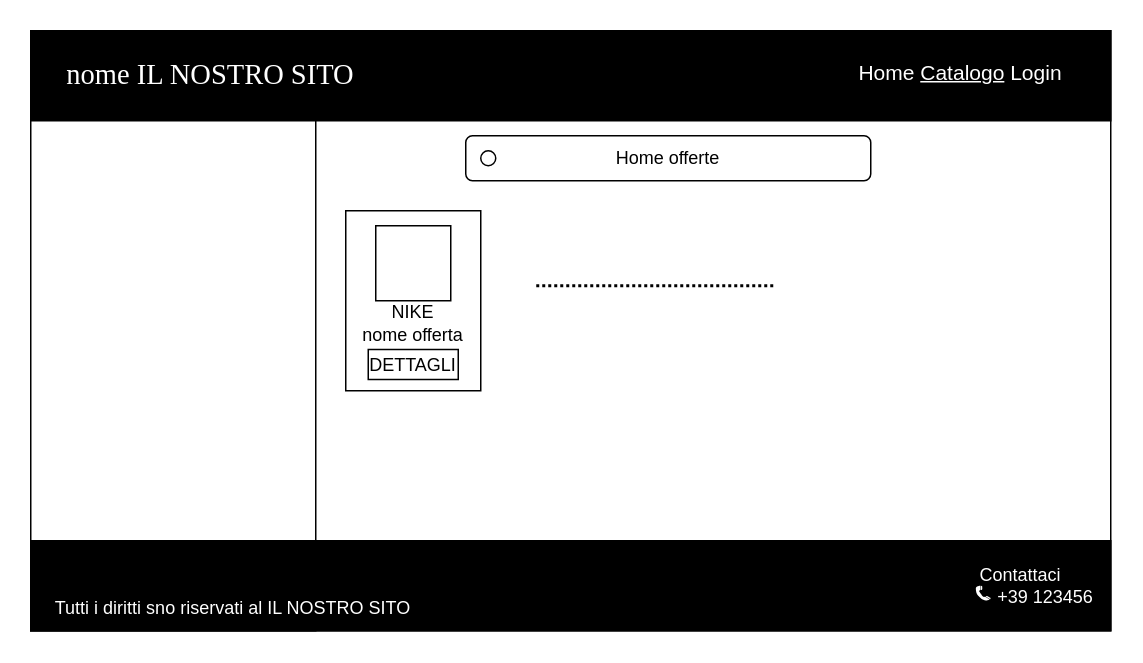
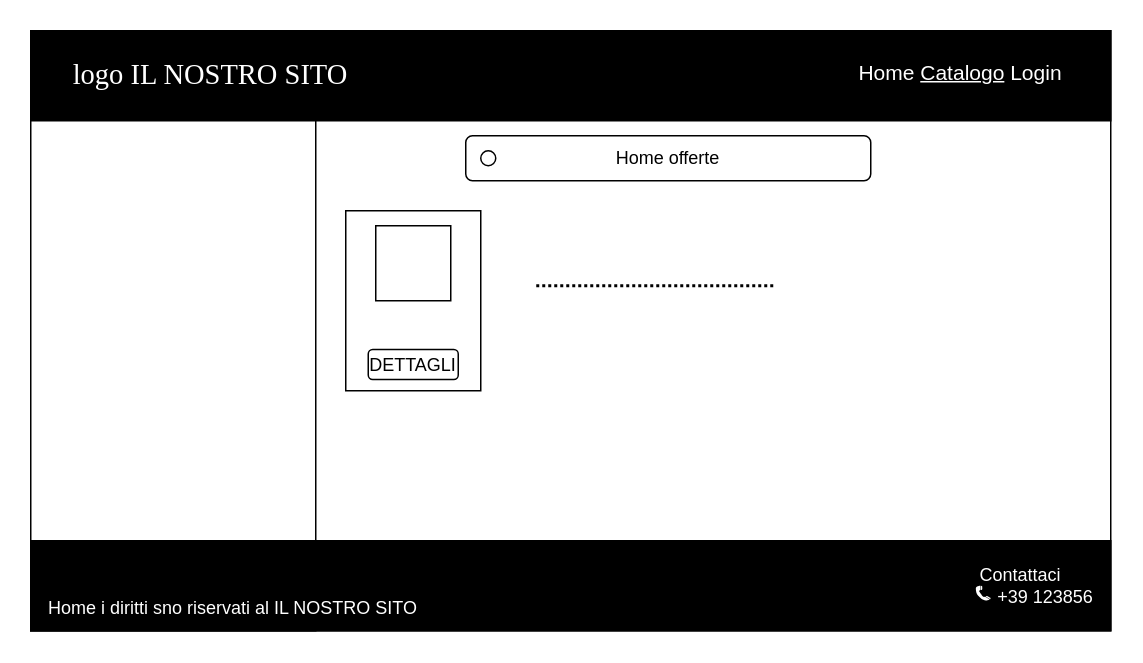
- <mxCell id="4" value="nome IL NOSTRO SITO" style="text;html=1;strokeColor=none;fillColor=none;align=center;verticalAlign=middle;whiteSpace=wrap;rounded=0;fontColor=#FFFFFF;fontSize=19;fontStyle=0;fontFamily=Verdana;" vertex="1" parent="1"><mxGeometry x="30" y="27.5" width="220" height="45" as="geometry" /></mxCell>
+ <mxCell id="4" value="logo IL NOSTRO SITO" style="text;html=1;strokeColor=none;fillColor=none;align=center;verticalAlign=middle;whiteSpace=wrap;rounded=0;fontColor=#FFFFFF;fontSize=19;fontStyle=0;fontFamily=Verdana;" vertex="1" parent="1"><mxGeometry x="30" y="27.5" width="220" height="45" as="geometry" /></mxCell>
- <mxCell id="16" value="NIKE&lt;br&gt;nome offerta" style="text;html=1;strokeColor=none;fillColor=none;align=center;verticalAlign=middle;whiteSpace=wrap;rounded=0;" vertex="1" parent="1"><mxGeometry x="240" y="200" width="70" height="30" as="geometry" /></mxCell>
- <mxCell id="14" value="DETTAGLI" style="whiteSpace=wrap;html=1;rounded=0;" vertex="1" parent="1"><mxGeometry x="245" y="232.5" width="60" height="20" as="geometry" /></mxCell>
+ <mxCell id="14" value="DETTAGLI" style="rounded=1;whiteSpace=wrap;html=1;" vertex="1" parent="1"><mxGeometry x="245" y="232.5" width="60" height="20" as="geometry" /></mxCell>
- <mxCell id="9" value="Contattaci&lt;br&gt;&amp;nbsp; &amp;nbsp; &amp;nbsp; &amp;nbsp; &amp;nbsp; +39 123456" style="text;html=1;strokeColor=none;fillColor=none;align=center;verticalAlign=middle;whiteSpace=wrap;rounded=0;fontColor=#FFFFFF;" vertex="1" parent="1"><mxGeometry x="630" y="360" width="100" height="60" as="geometry" /></mxCell>
+ <mxCell id="9" value="Contattaci&lt;br&gt;&amp;nbsp; &amp;nbsp; &amp;nbsp; &amp;nbsp; &amp;nbsp; +39 123856" style="text;html=1;strokeColor=none;fillColor=none;align=center;verticalAlign=middle;whiteSpace=wrap;rounded=0;fontColor=#FFFFFF;" vertex="1" parent="1"><mxGeometry x="630" y="360" width="100" height="60" as="geometry" /></mxCell>
- <mxCell id="8" value="Tutti i diritti sno riservati al IL NOSTRO SITO" style="text;html=1;strokeColor=none;fillColor=none;align=center;verticalAlign=middle;whiteSpace=wrap;rounded=0;fontColor=#FFFFFF;" vertex="1" parent="1"><mxGeometry x="20" y="390" width="270" height="30" as="geometry" /></mxCell>
+ <mxCell id="8" value="Home i diritti sno riservati al IL NOSTRO SITO" style="text;html=1;strokeColor=none;fillColor=none;align=center;verticalAlign=middle;whiteSpace=wrap;rounded=0;fontColor=#FFFFFF;" vertex="1" parent="1"><mxGeometry x="20" y="390" width="270" height="30" as="geometry" /></mxCell>
